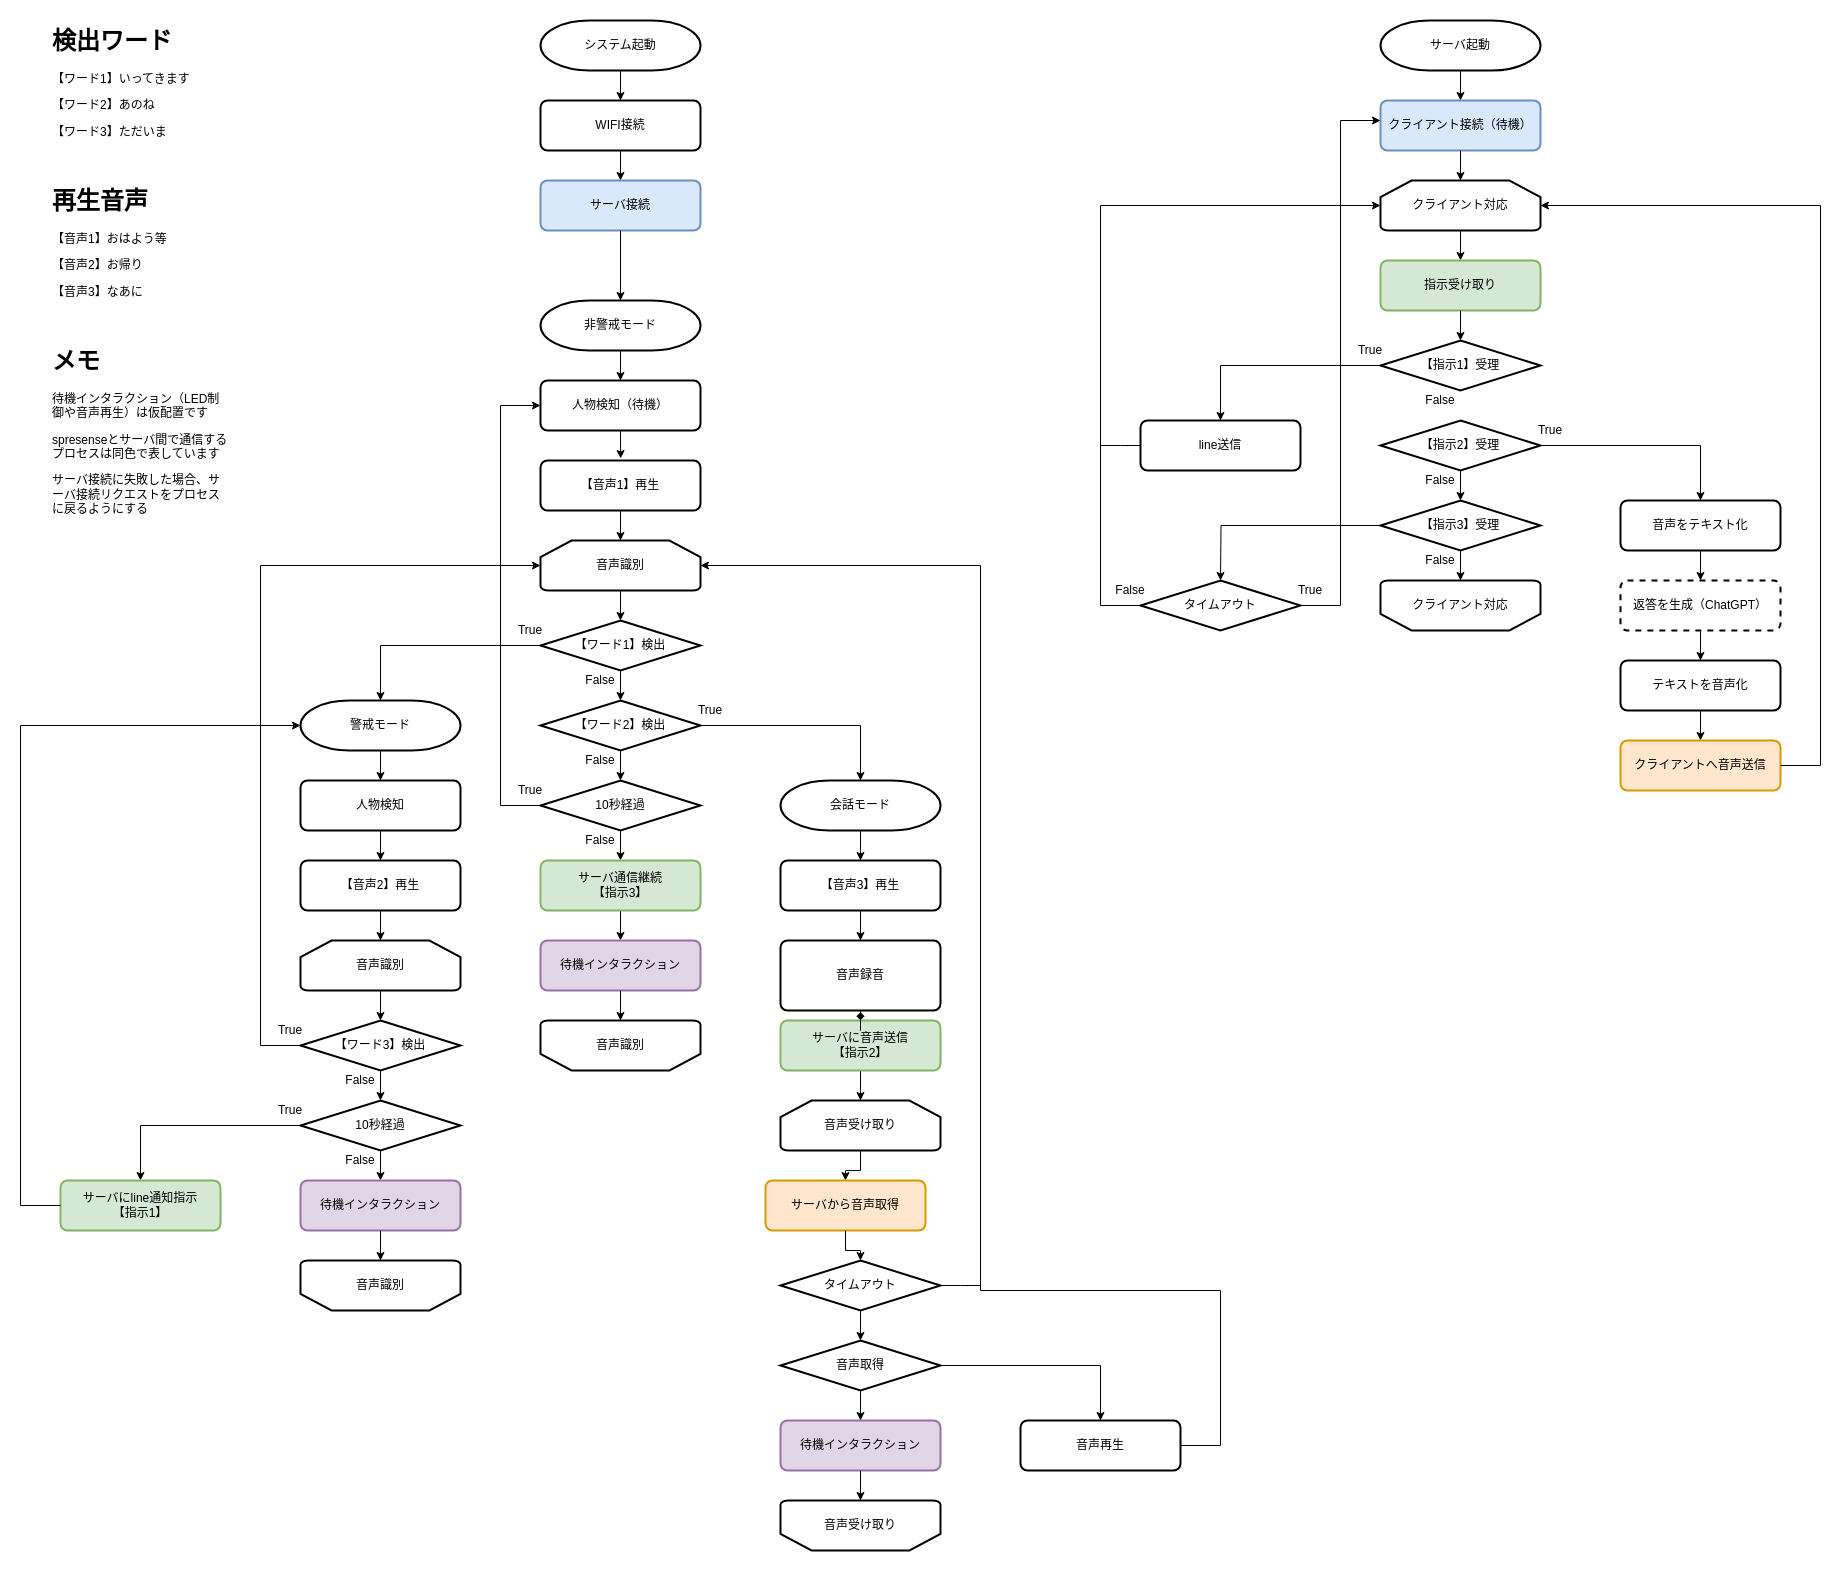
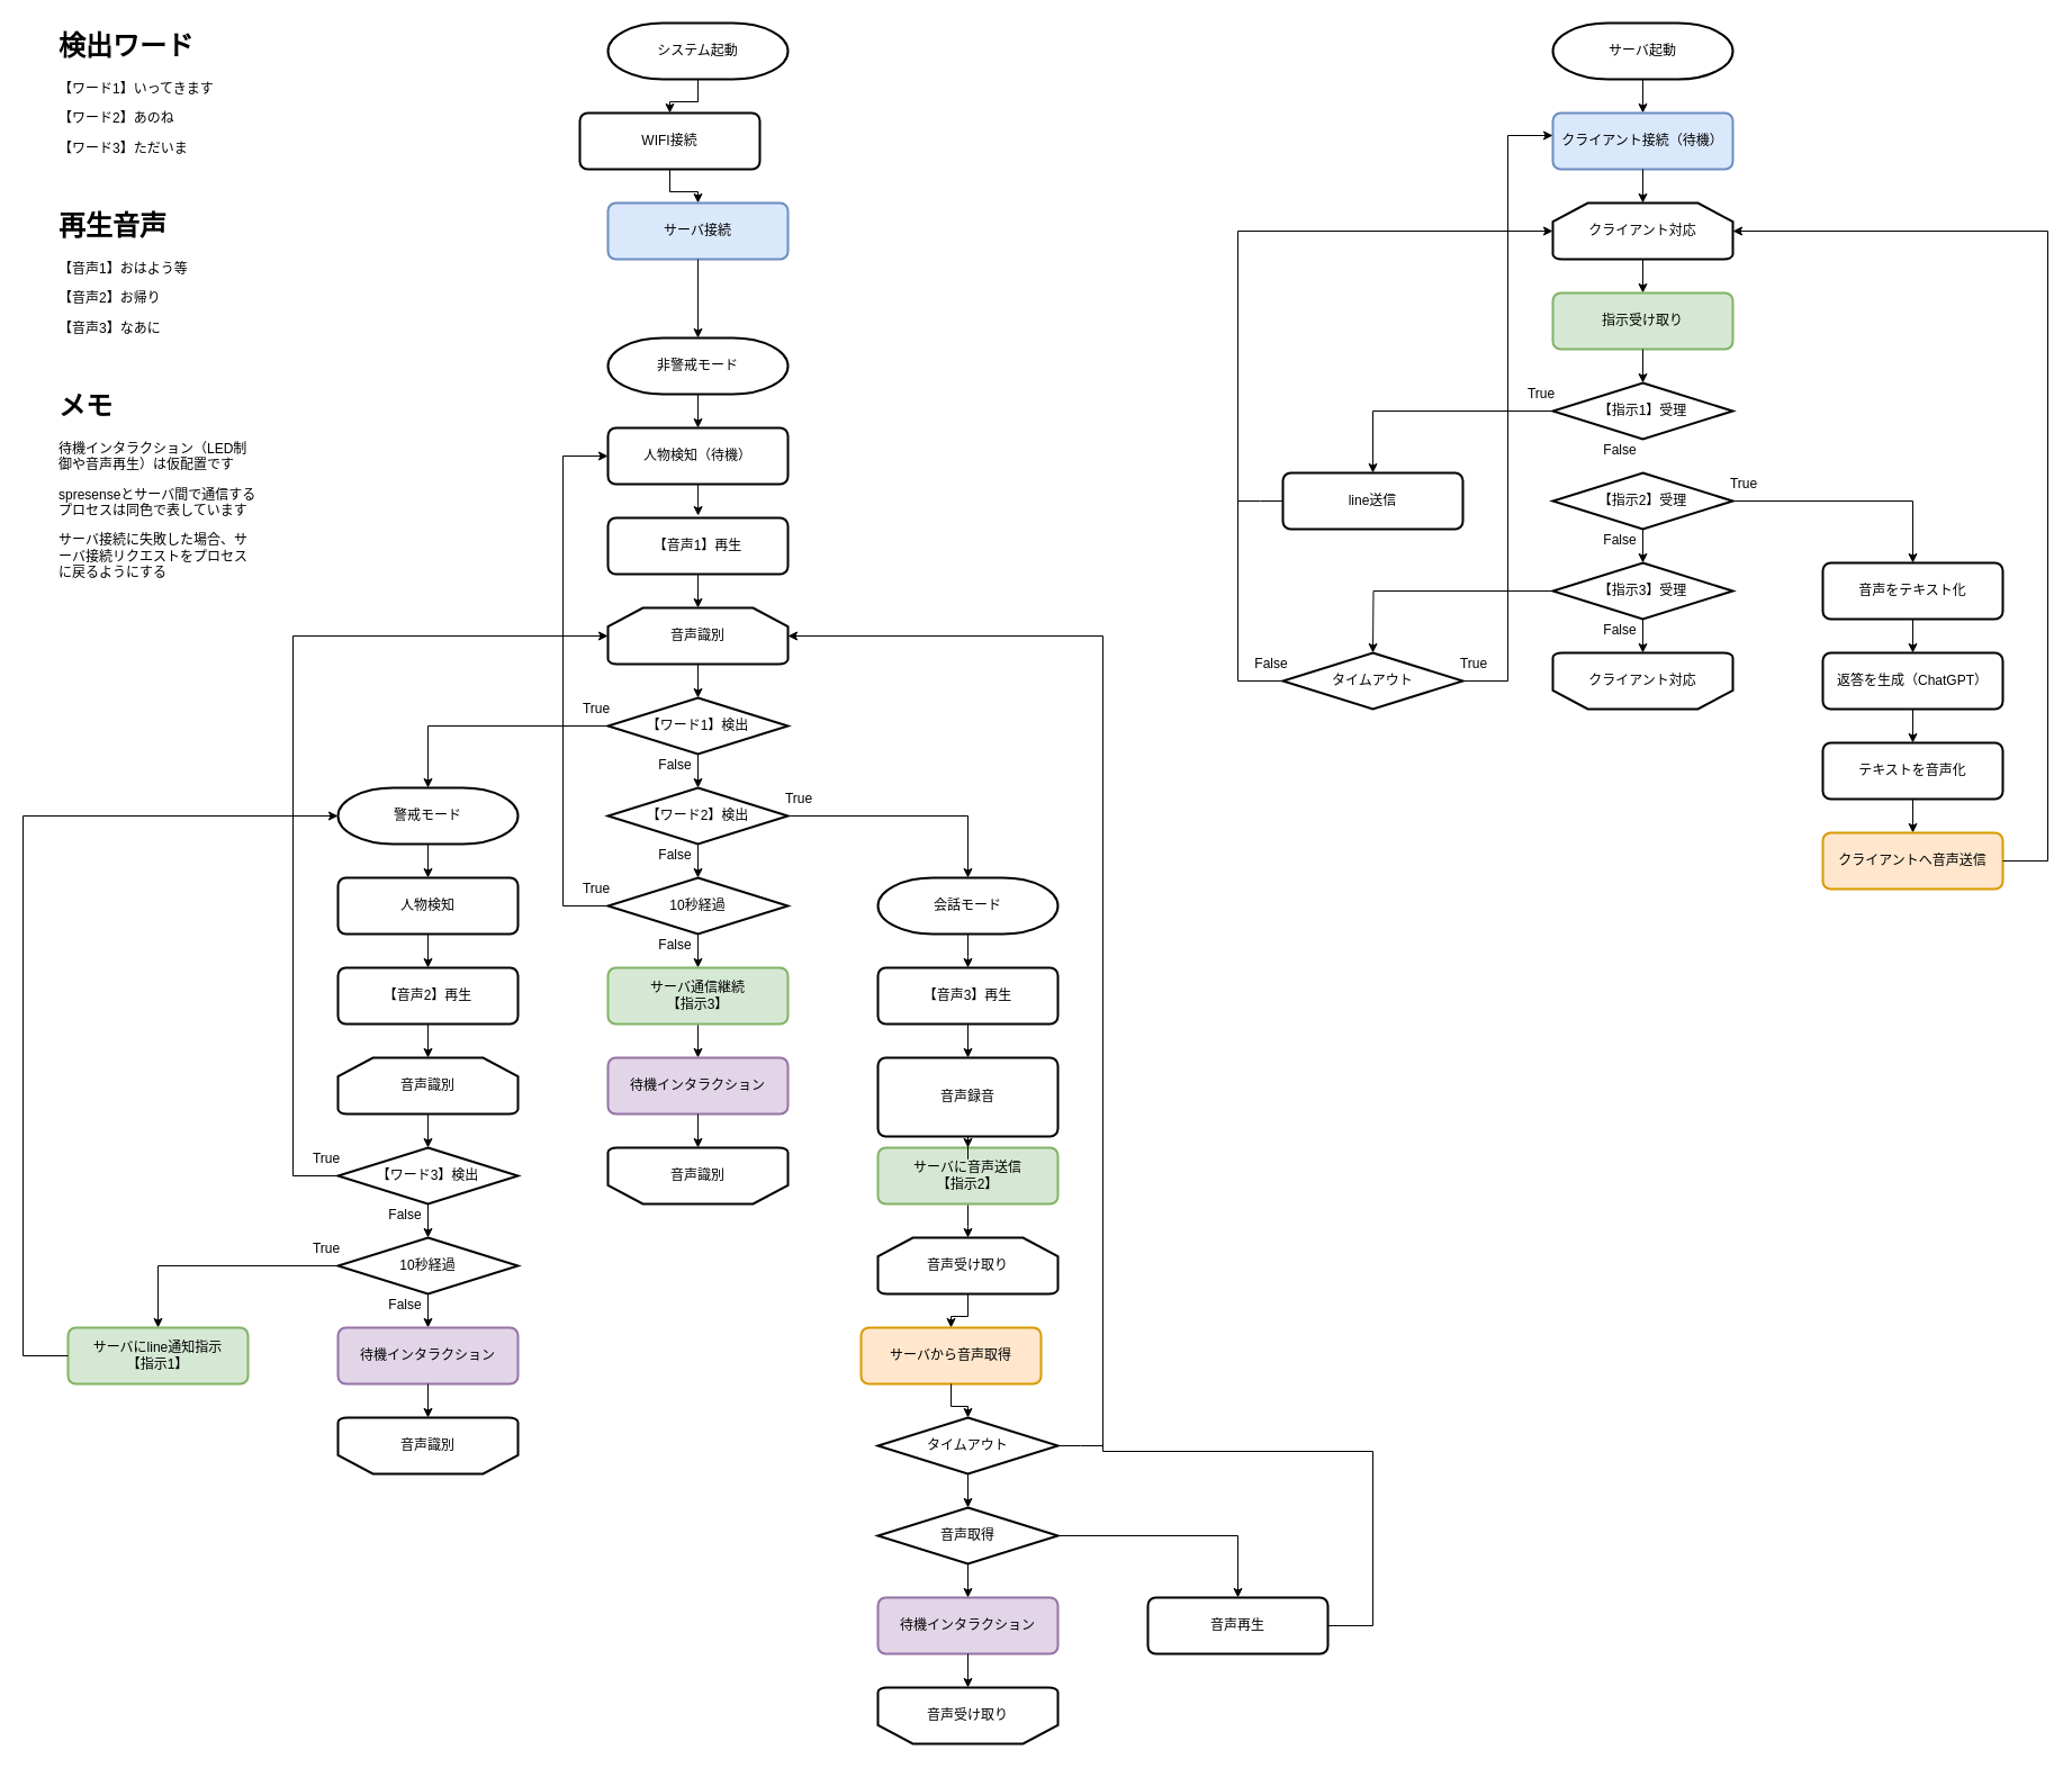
- <mxCell id="5" value="WIFI接続" style="rounded=1;whiteSpace=wrap;html=1;absoluteArcSize=1;arcSize=14;strokeWidth=2;" parent="1" vertex="1"><mxGeometry x="540" y="100" width="160" height="50" as="geometry" /></mxCell>
+ <mxCell id="5" value="WIFI接続" style="rounded=1;whiteSpace=wrap;html=1;absoluteArcSize=1;arcSize=14;strokeWidth=2;" parent="1" vertex="1"><mxGeometry x="515" y="100" width="160" height="50" as="geometry" /></mxCell>
- <mxCell id="76" value="返答を生成（ChatGPT）" style="rounded=1;whiteSpace=wrap;html=1;absoluteArcSize=1;arcSize=14;strokeWidth=2;dashed=1;" parent="1" vertex="1"><mxGeometry x="1620" y="580" width="160" height="50" as="geometry" /></mxCell>
+ <mxCell id="76" value="返答を生成（ChatGPT）" style="rounded=1;whiteSpace=wrap;html=1;absoluteArcSize=1;arcSize=14;strokeWidth=2;" parent="1" vertex="1"><mxGeometry x="1620" y="580" width="160" height="50" as="geometry" /></mxCell>
- <mxCell id="49" style="edgeStyle=orthogonalEdgeStyle;rounded=0;orthogonalLoop=1;jettySize=auto;html=1;entryX=0.5;entryY=0;entryDx=0;entryDy=0;endArrow=diamond;" parent="1" source="50" target="46" edge="1"><mxGeometry relative="1" as="geometry" /></mxCell>
+ <mxCell id="49" style="edgeStyle=orthogonalEdgeStyle;rounded=0;orthogonalLoop=1;jettySize=auto;html=1;entryX=0.5;entryY=0;entryDx=0;entryDy=0;" parent="1" source="50" target="46" edge="1"><mxGeometry relative="1" as="geometry" /></mxCell>
